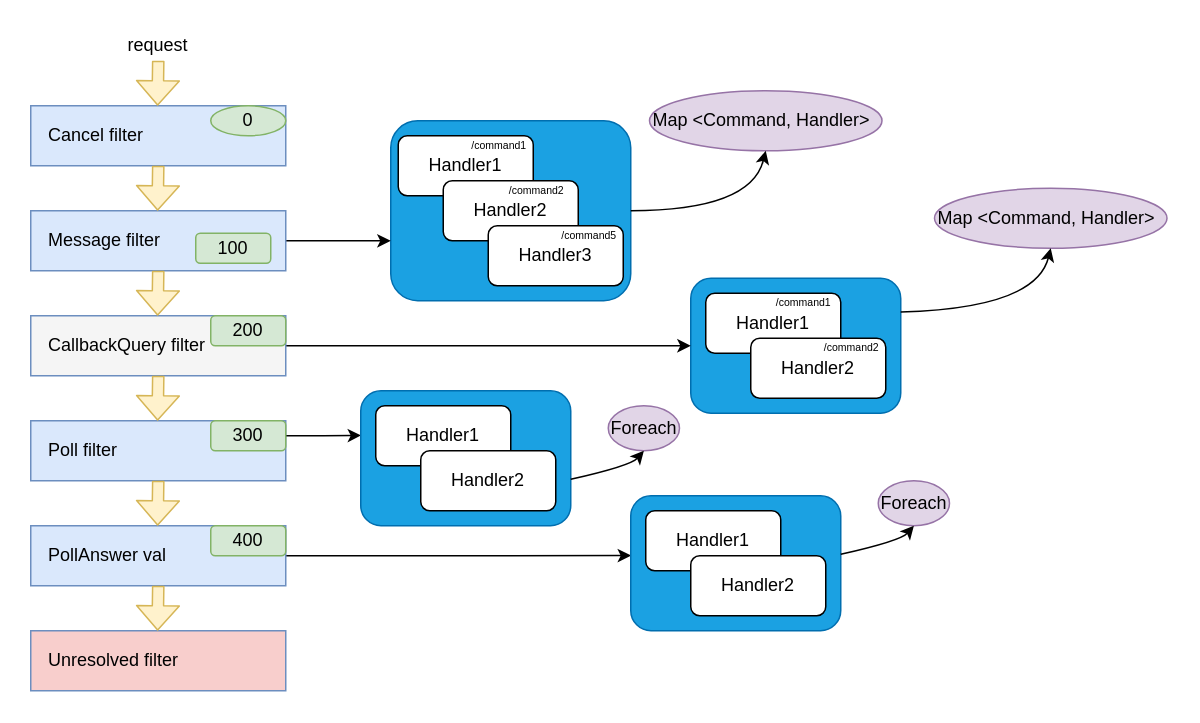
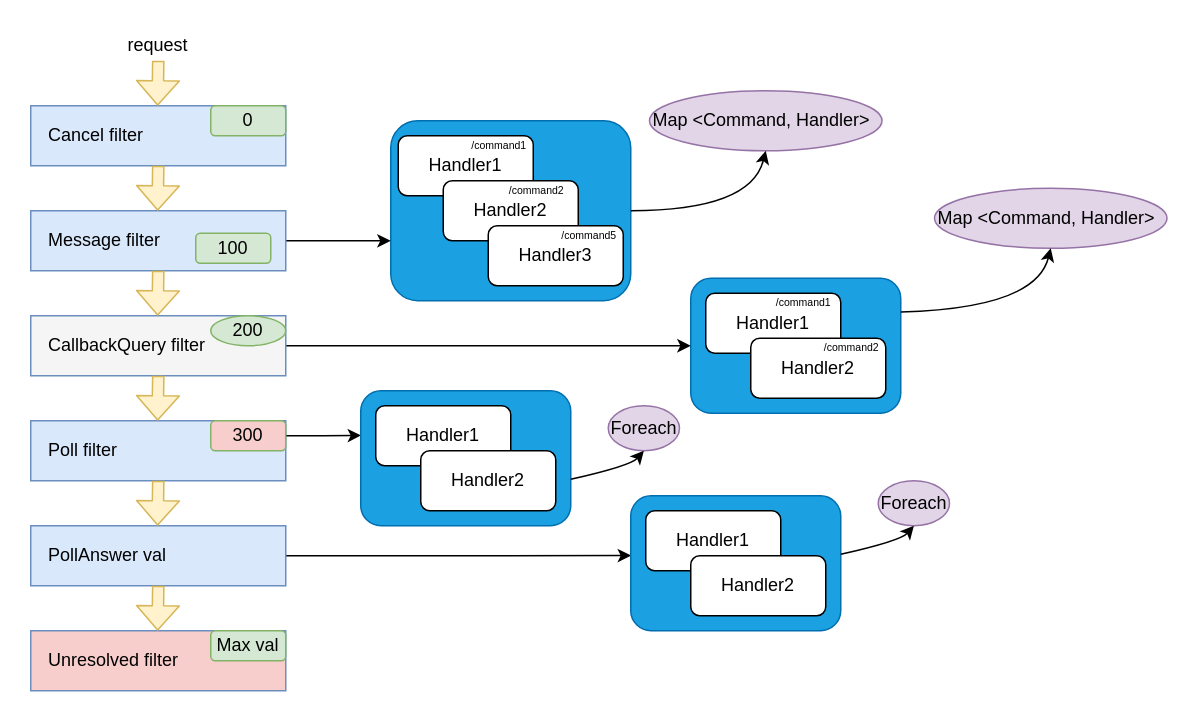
- <mxCell id="14" value="0" style="ellipse;whiteSpace=wrap;html=1;fillColor=#d5e8d4;strokeColor=#82b366;" vertex="1" parent="1"><mxGeometry x="140" y="70" width="50" height="20" as="geometry" /></mxCell>
+ <mxCell id="14" value="0" style="rounded=1;whiteSpace=wrap;html=1;fillColor=#d5e8d4;strokeColor=#82b366;" vertex="1" parent="1"><mxGeometry x="140" y="70" width="50" height="20" as="geometry" /></mxCell>
- <mxCell id="16" value="200" style="rounded=1;whiteSpace=wrap;html=1;fillColor=#d5e8d4;strokeColor=#82b366;" vertex="1" parent="1"><mxGeometry x="140" y="210" width="50" height="20" as="geometry" /></mxCell>
+ <mxCell id="16" value="200" style="ellipse;whiteSpace=wrap;html=1;fillColor=#d5e8d4;strokeColor=#82b366;" vertex="1" parent="1"><mxGeometry x="140" y="210" width="50" height="20" as="geometry" /></mxCell>
- <mxCell id="18" value="300" style="rounded=1;whiteSpace=wrap;html=1;fillColor=#d5e8d4;strokeColor=#82b366;" vertex="1" parent="1"><mxGeometry x="140" y="280" width="50" height="20" as="geometry" /></mxCell>
+ <mxCell id="18" value="300" style="rounded=1;whiteSpace=wrap;html=1;fillColor=#f8cecc;strokeColor=#82b366;" vertex="1" parent="1"><mxGeometry x="140" y="280" width="50" height="20" as="geometry" /></mxCell>
- <mxCell id="19" value="400" style="rounded=1;whiteSpace=wrap;html=1;fillColor=#d5e8d4;strokeColor=#82b366;" vertex="1" parent="1"><mxGeometry x="140" y="350" width="50" height="20" as="geometry" /></mxCell>
+ <mxCell id="21" value="Max val" style="rounded=1;whiteSpace=wrap;html=1;fillColor=#d5e8d4;strokeColor=#82b366;" vertex="1" parent="1"><mxGeometry x="140" y="420" width="50" height="20" as="geometry" /></mxCell>
